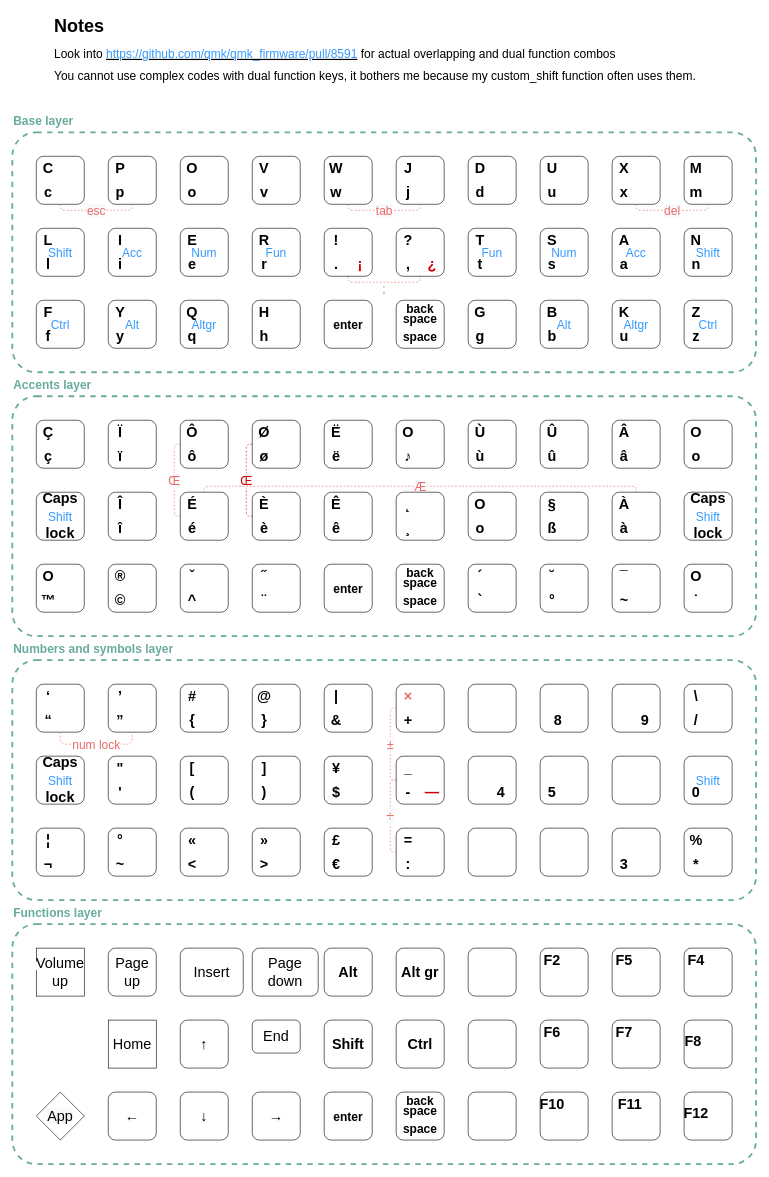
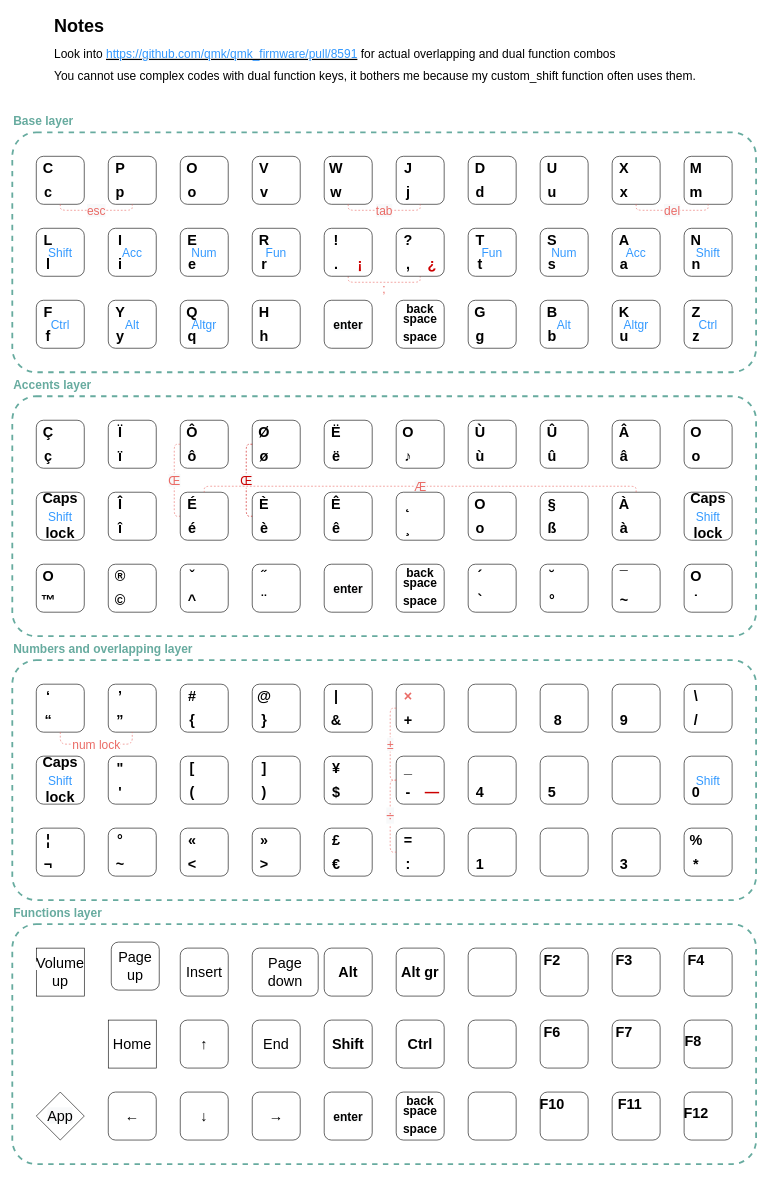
- <mxCell id="109" value="&lt;span style=&quot;font-size: 20px&quot;&gt;Numbers and symbols layer&lt;/span&gt;" style="text;html=1;strokeColor=none;fillColor=none;align=left;verticalAlign=middle;whiteSpace=wrap;rounded=0;dashed=1;fontColor=#67AB9F;fontStyle=1" parent="107" vertex="1"><mxGeometry width="360" height="20" as="geometry" /></mxCell>
+ <mxCell id="109" value="&lt;span style=&quot;font-size: 20px&quot;&gt;Numbers and overlapping layer&lt;/span&gt;" style="text;html=1;strokeColor=none;fillColor=none;align=left;verticalAlign=middle;whiteSpace=wrap;rounded=0;dashed=1;fontColor=#67AB9F;fontStyle=1" parent="107" vertex="1"><mxGeometry width="360" height="20" as="geometry" /></mxCell>
- <mxCell id="257" value="&lt;b&gt;&lt;font style=&quot;font-size: 24px&quot;&gt;9&lt;/font&gt;&lt;/b&gt;" style="text;html=1;strokeColor=none;fillColor=none;align=center;verticalAlign=middle;whiteSpace=wrap;rounded=0;" parent="255" vertex="1"><mxGeometry x="45" y="50" width="20" height="20" as="geometry" /></mxCell>
+ <mxCell id="257" value="&lt;b&gt;&lt;font style=&quot;font-size: 24px&quot;&gt;9&lt;/font&gt;&lt;/b&gt;" style="text;html=1;strokeColor=none;fillColor=none;align=center;verticalAlign=middle;whiteSpace=wrap;rounded=0;" parent="255" vertex="1"><mxGeometry x="10" y="50" width="20" height="20" as="geometry" /></mxCell>
- <mxCell id="287" value="&lt;span style=&quot;font-size: 24px&quot;&gt;&lt;b&gt;4&lt;/b&gt;&lt;/span&gt;" style="text;html=1;strokeColor=none;fillColor=none;align=center;verticalAlign=middle;whiteSpace=wrap;rounded=0;" parent="285" vertex="1"><mxGeometry x="45" y="50" width="20" height="20" as="geometry" /></mxCell>
+ <mxCell id="287" value="&lt;span style=&quot;font-size: 24px&quot;&gt;&lt;b&gt;4&lt;/b&gt;&lt;/span&gt;" style="text;html=1;strokeColor=none;fillColor=none;align=center;verticalAlign=middle;whiteSpace=wrap;rounded=0;" parent="285" vertex="1"><mxGeometry x="10" y="50" width="20" height="20" as="geometry" /></mxCell>
+ <mxCell id="284" value="&lt;span style=&quot;font-size: 24px&quot;&gt;&lt;b&gt;1&lt;/b&gt;&lt;/span&gt;" style="text;html=1;strokeColor=none;fillColor=none;align=center;verticalAlign=middle;whiteSpace=wrap;rounded=0;" parent="282" vertex="1"><mxGeometry x="10" y="50" width="20" height="20" as="geometry" /></mxCell>
- <mxCell id="247" value="&lt;b&gt;&lt;font style=&quot;font-size: 24px&quot;&gt;F5&lt;/font&gt;&lt;/b&gt;" style="text;html=1;strokeColor=none;fillColor=none;align=center;verticalAlign=middle;whiteSpace=wrap;rounded=0;" parent="1" vertex="1"><mxGeometry x="1030" y="1590" width="20" height="20" as="geometry" /></mxCell>
+ <mxCell id="247" value="&lt;b&gt;&lt;font style=&quot;font-size: 24px&quot;&gt;F3&lt;/font&gt;&lt;/b&gt;" style="text;html=1;strokeColor=none;fillColor=none;align=center;verticalAlign=middle;whiteSpace=wrap;rounded=0;" parent="1" vertex="1"><mxGeometry x="1030" y="1590" width="20" height="20" as="geometry" /></mxCell>
- <mxCell id="240" value="&lt;span style=&quot;font-size: 24px&quot;&gt;Page up&lt;/span&gt;" style="rounded=1;whiteSpace=wrap;html=1;" parent="1" vertex="1"><mxGeometry x="180" y="1580" width="80" height="80" as="geometry" /></mxCell>
+ <mxCell id="240" value="&lt;span style=&quot;font-size: 24px&quot;&gt;Page up&lt;/span&gt;" style="rounded=1;whiteSpace=wrap;html=1;" parent="1" vertex="1"><mxGeometry x="185" y="1570" width="80" height="80" as="geometry" /></mxCell>
- <mxCell id="239" value="&lt;font style=&quot;font-size: 24px&quot;&gt;Insert&lt;/font&gt;" style="rounded=1;whiteSpace=wrap;html=1;" parent="1" vertex="1"><mxGeometry x="300" y="1580" width="105" height="80" as="geometry" /></mxCell>
+ <mxCell id="239" value="&lt;font style=&quot;font-size: 24px&quot;&gt;Insert&lt;/font&gt;" style="rounded=1;whiteSpace=wrap;html=1;" parent="1" vertex="1"><mxGeometry x="300" y="1580" width="80" height="80" as="geometry" /></mxCell>
- <mxCell id="236" value="&lt;font style=&quot;font-size: 24px&quot;&gt;End&lt;/font&gt;" style="rounded=1;whiteSpace=wrap;html=1;" parent="1" vertex="1"><mxGeometry x="420" y="1700" width="80" height="55" as="geometry" /></mxCell>
+ <mxCell id="236" value="&lt;font style=&quot;font-size: 24px&quot;&gt;End&lt;/font&gt;" style="rounded=1;whiteSpace=wrap;html=1;" parent="1" vertex="1"><mxGeometry x="420" y="1700" width="80" height="80" as="geometry" /></mxCell>
